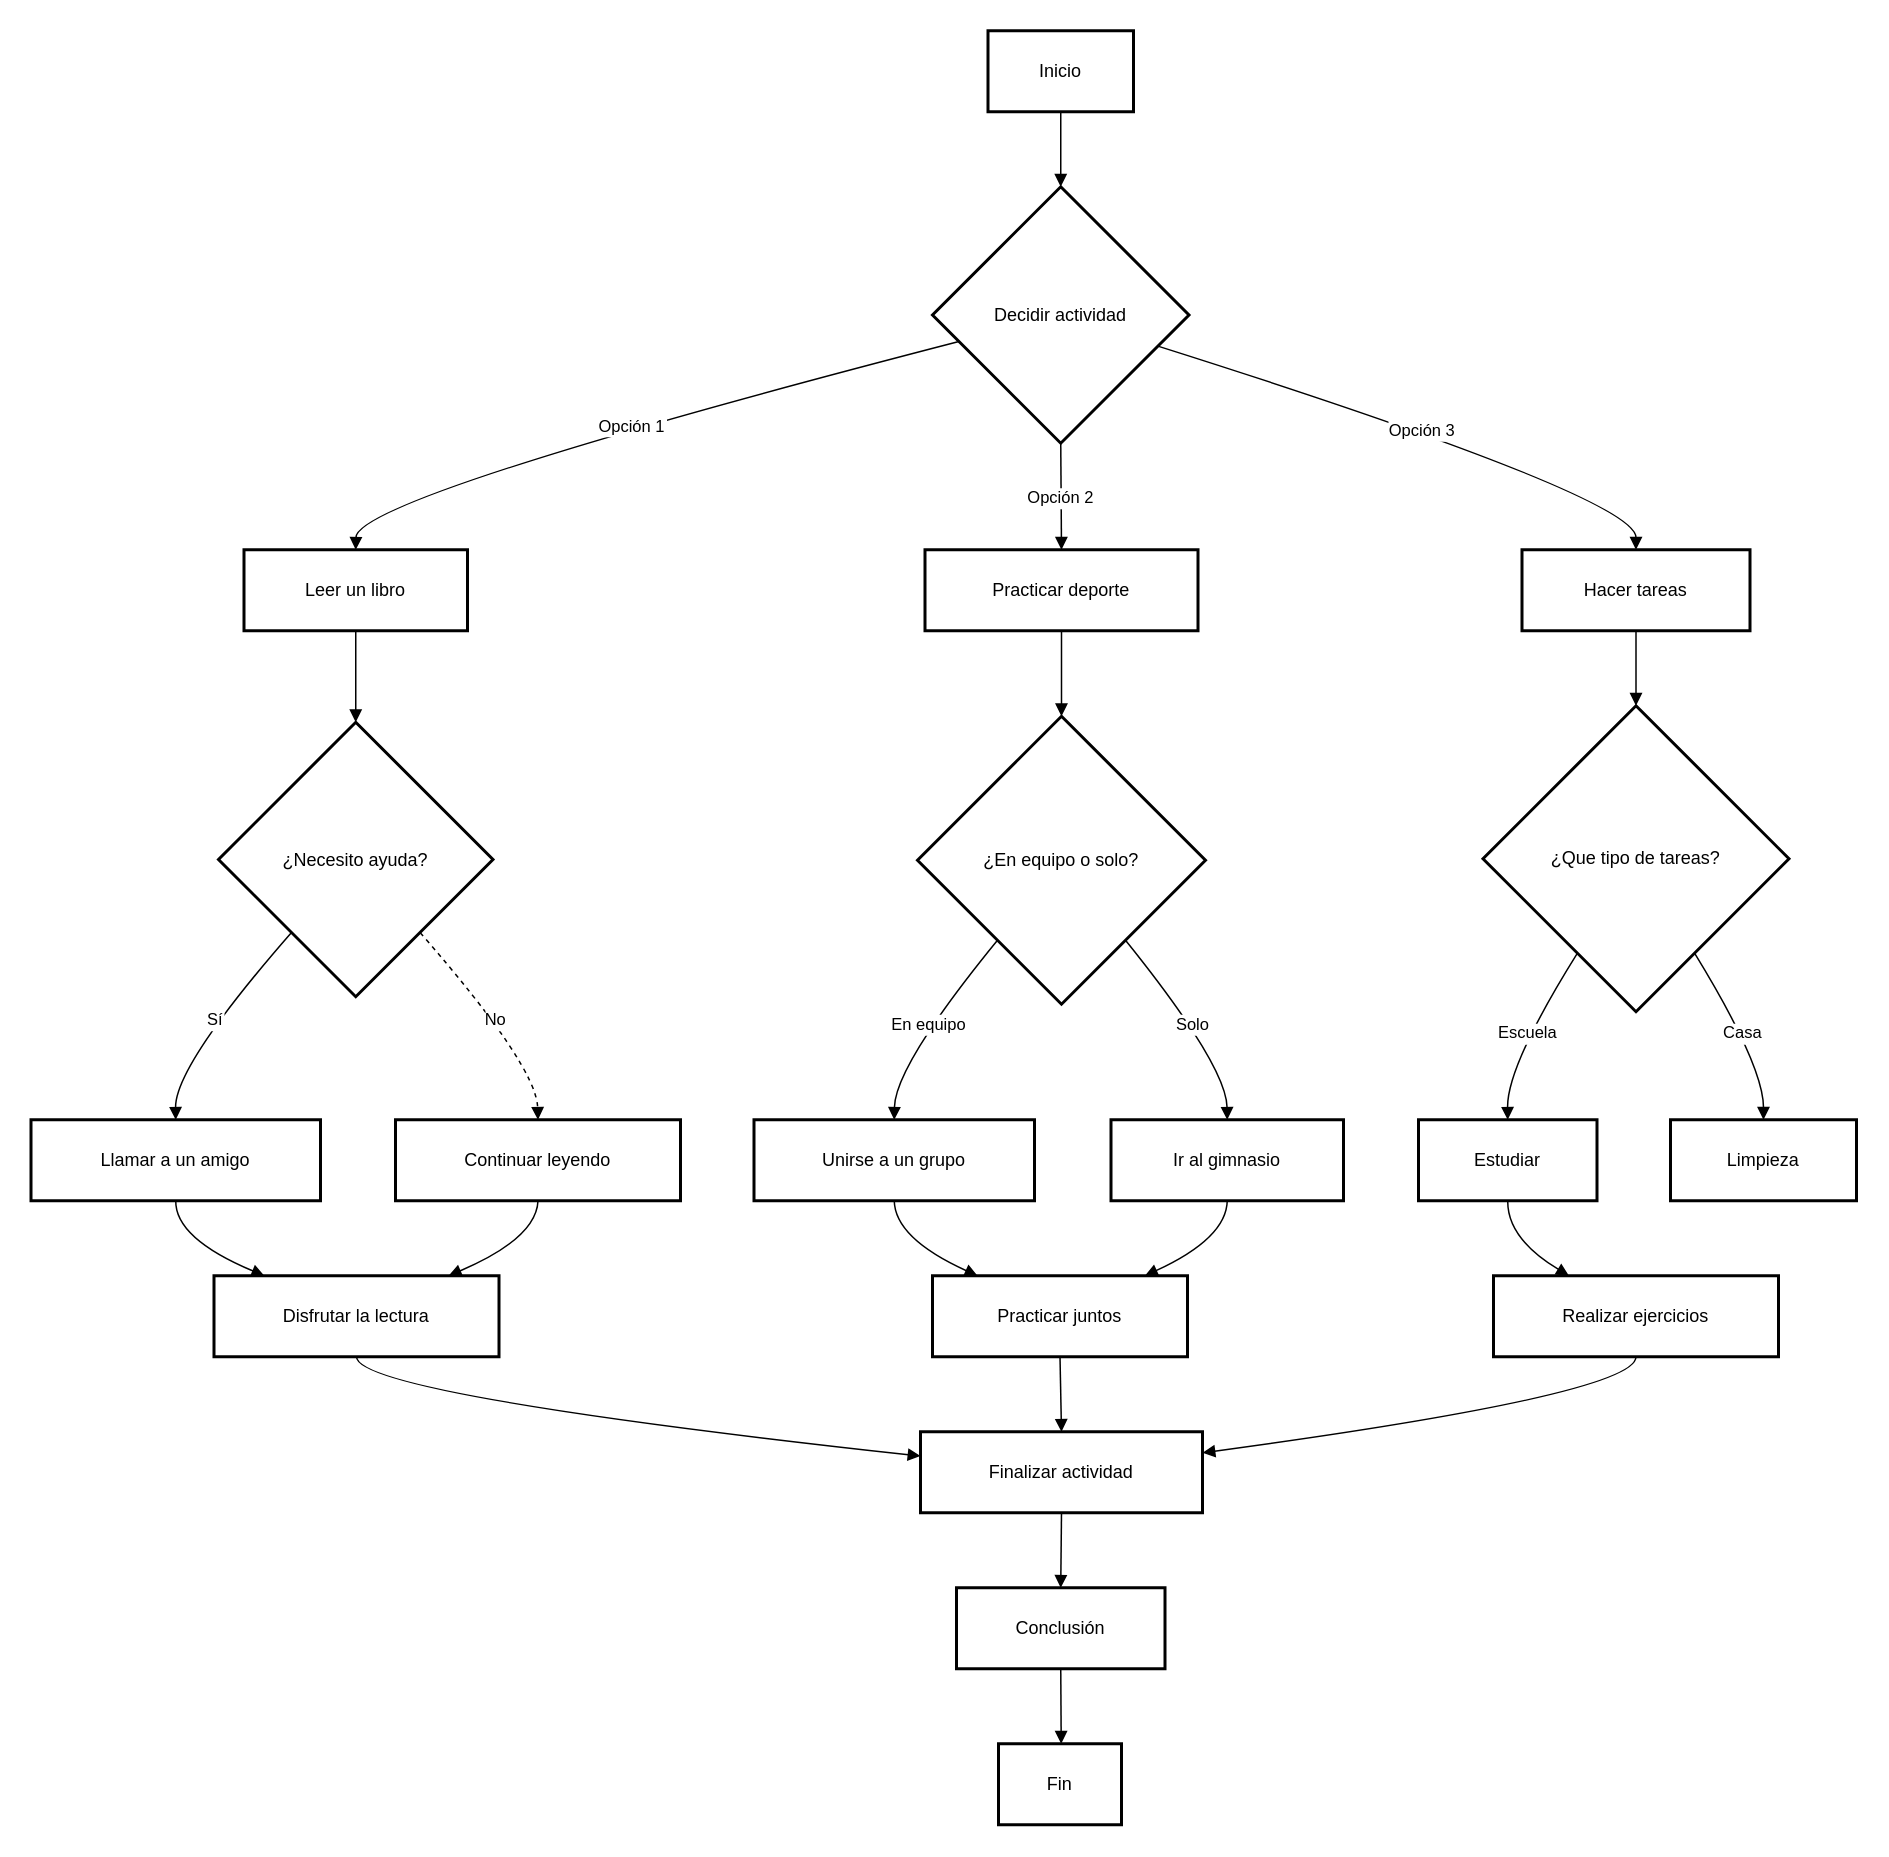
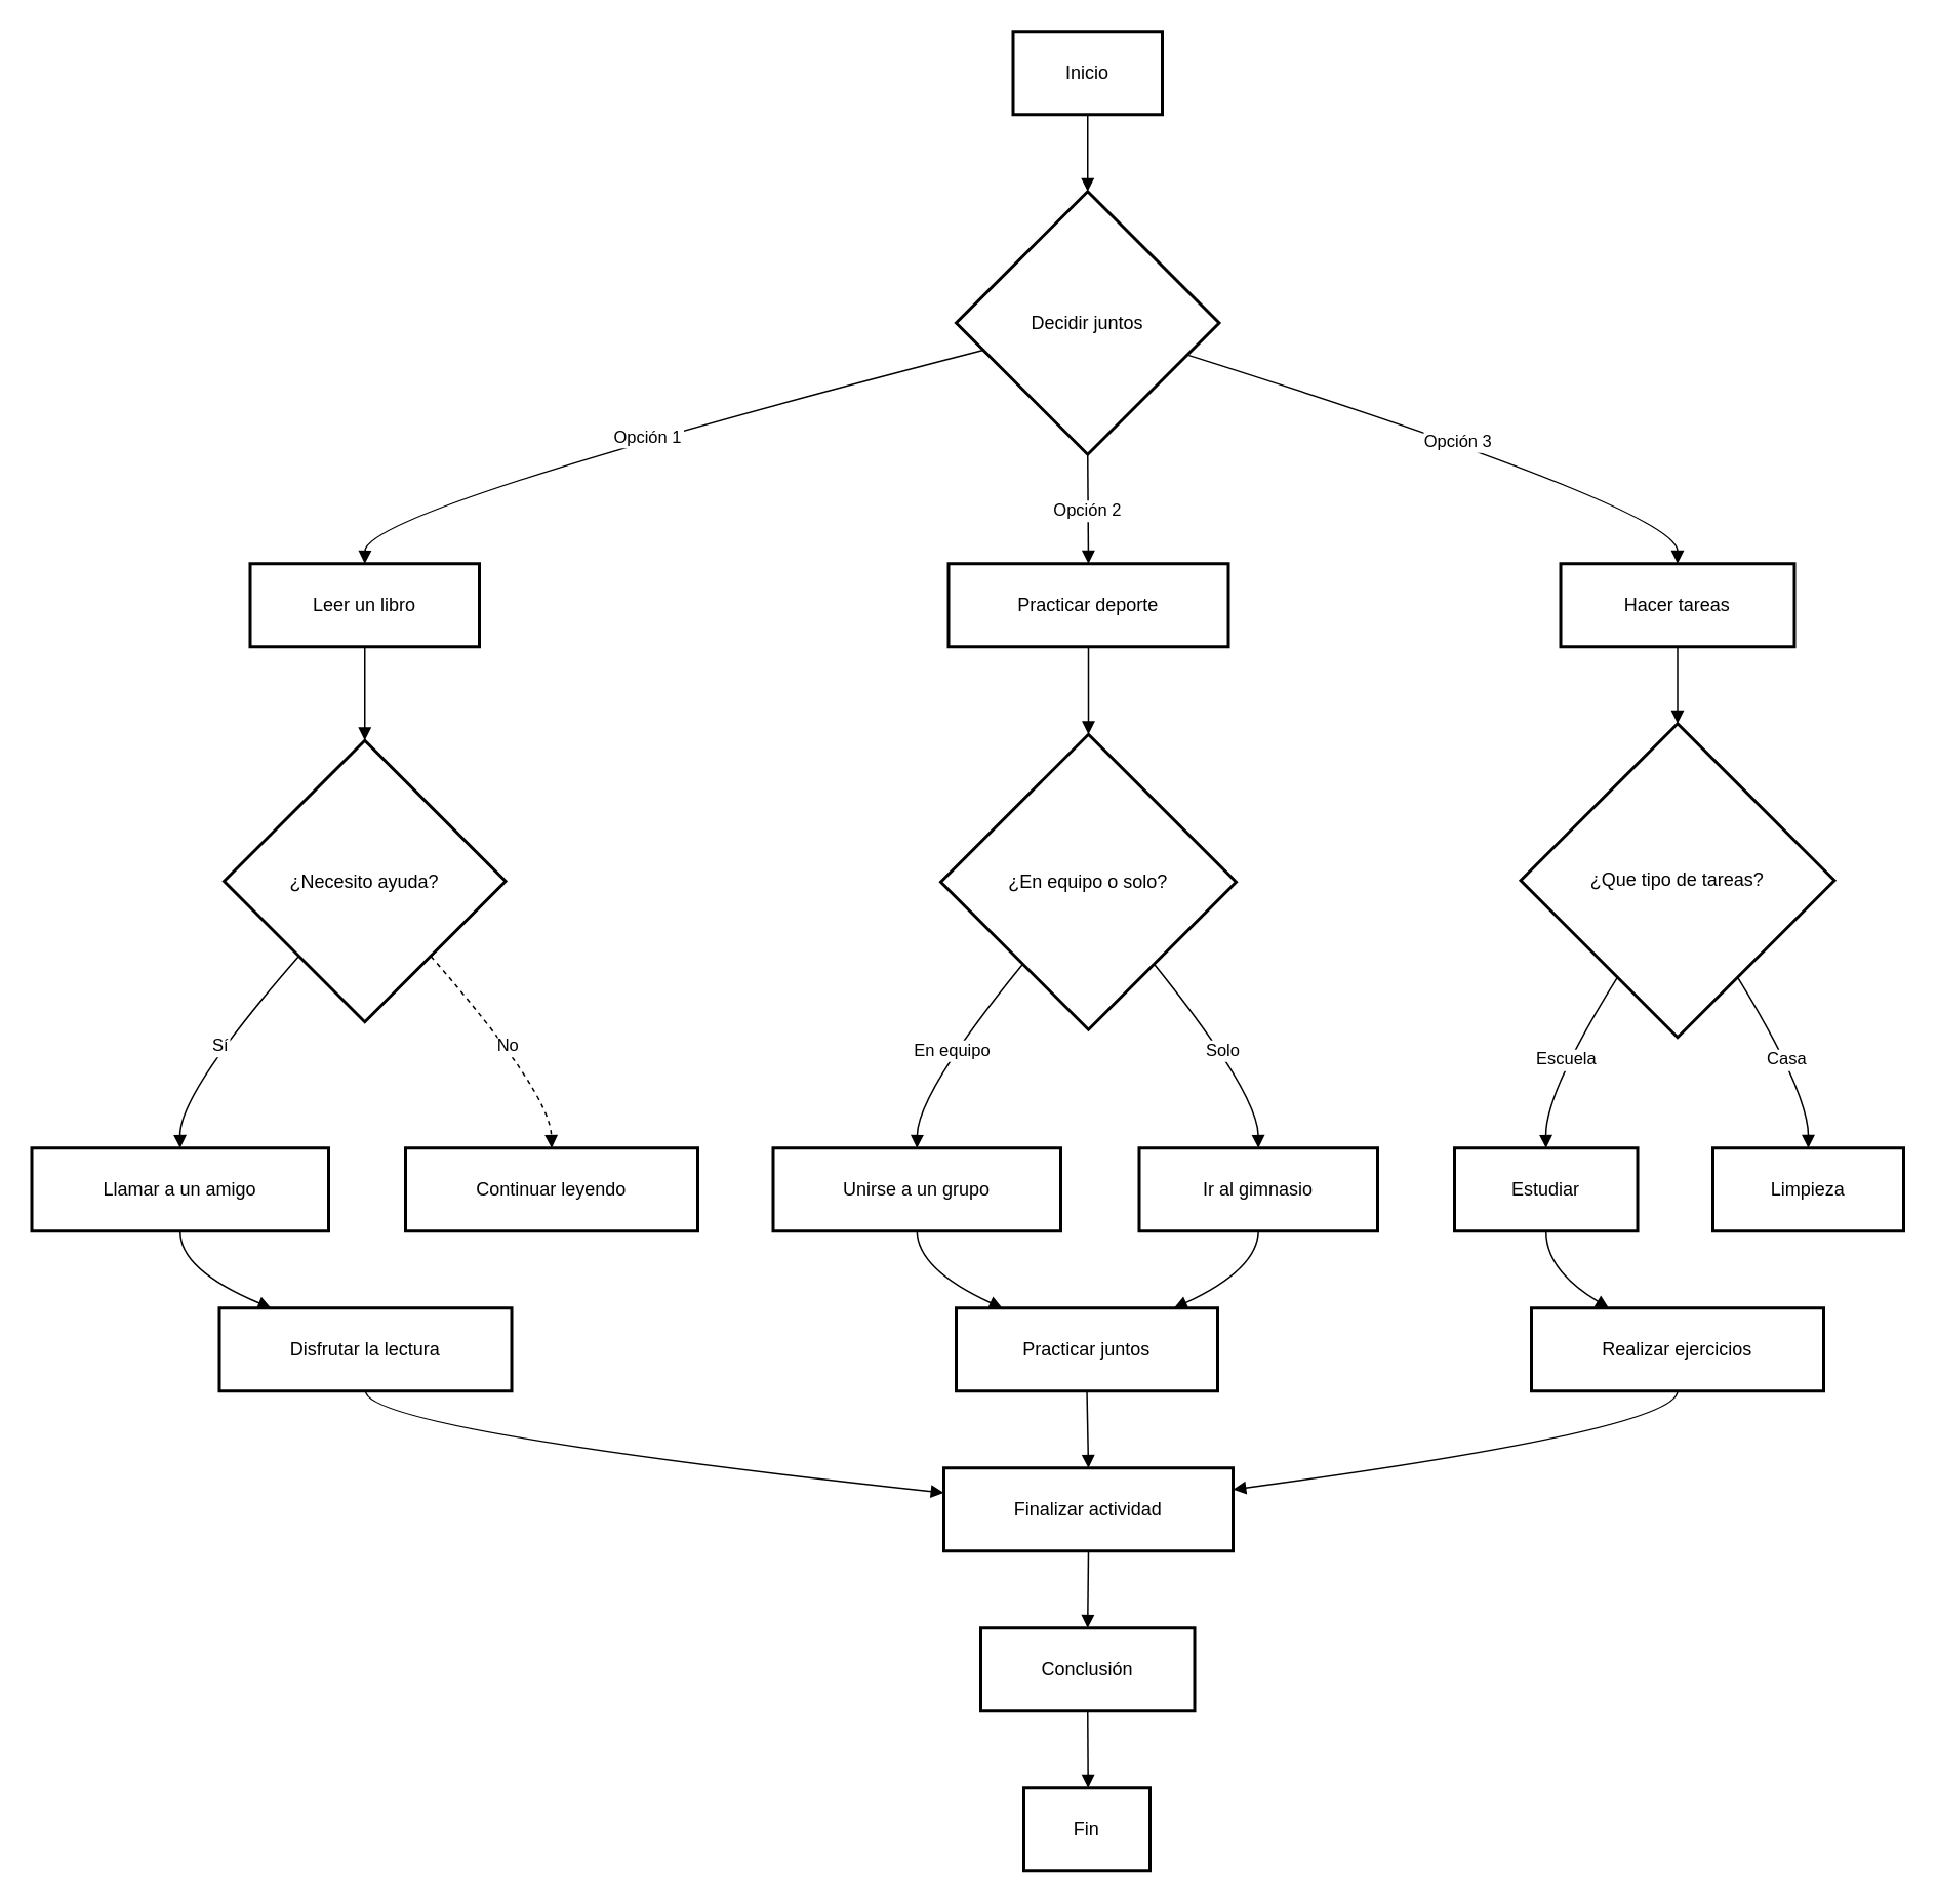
- <mxCell id="3" value="Decidir actividad" style="rhombus;strokeWidth=2;whiteSpace=wrap;" vertex="1" parent="1"><mxGeometry x="621" y="124" width="171" height="171" as="geometry" /></mxCell>
+ <mxCell id="3" value="Decidir juntos" style="rhombus;strokeWidth=2;whiteSpace=wrap;" vertex="1" parent="1"><mxGeometry x="621" y="124" width="171" height="171" as="geometry" /></mxCell>
- <mxCell id="36" value="" style="curved=1;startArrow=none;endArrow=block;exitX=0.5;exitY=0.99;entryX=0.83;entryY=-0.01;" edge="1" parent="1" source="9" target="16"><mxGeometry relative="1" as="geometry"><Array as="points"><mxPoint x="357" y="825" /></Array></mxGeometry></mxCell>
